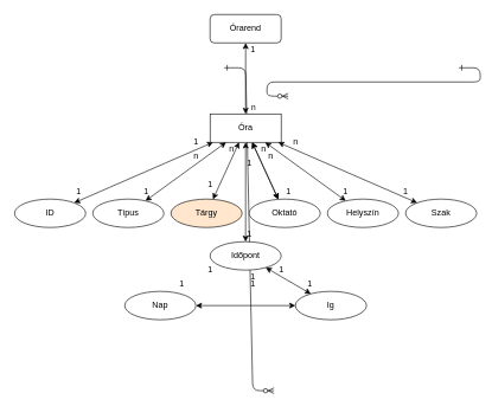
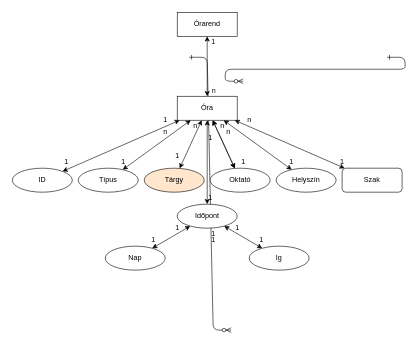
- <mxCell id="6" value="Órarend" style="whiteSpace=wrap;html=1;align=center;rounded=1;" vertex="1" parent="1"><mxGeometry x="295" y="20" width="100" height="40" as="geometry" /></mxCell>
+ <mxCell id="6" value="Órarend" style="whiteSpace=wrap;html=1;align=center;" vertex="1" parent="1"><mxGeometry x="295" y="20" width="100" height="40" as="geometry" /></mxCell>
- <mxCell id="22" value="Szak" style="ellipse;whiteSpace=wrap;html=1;align=center;flipH=1;flipV=1;" vertex="1" parent="1"><mxGeometry x="570" y="280" width="100" height="40" as="geometry" /></mxCell>
+ <mxCell id="22" value="Szak" style="whiteSpace=wrap;html=1;align=center;flipH=1;flipV=1;rounded=1;" vertex="1" parent="1"><mxGeometry x="570" y="280" width="100" height="40" as="geometry" /></mxCell>
- <mxCell id="24" style="edgeStyle=none;rounded=0;orthogonalLoop=1;jettySize=auto;html=1;startArrow=classic;startFill=1;" edge="1" parent="1" source="25" target="27"><mxGeometry relative="1" as="geometry" /></mxCell>
+ <mxCell id="24" style="edgeStyle=none;rounded=0;orthogonalLoop=1;jettySize=auto;html=1;startArrow=classic;startFill=1;" edge="1" parent="1" source="25" target="23"><mxGeometry relative="1" as="geometry" /></mxCell>
